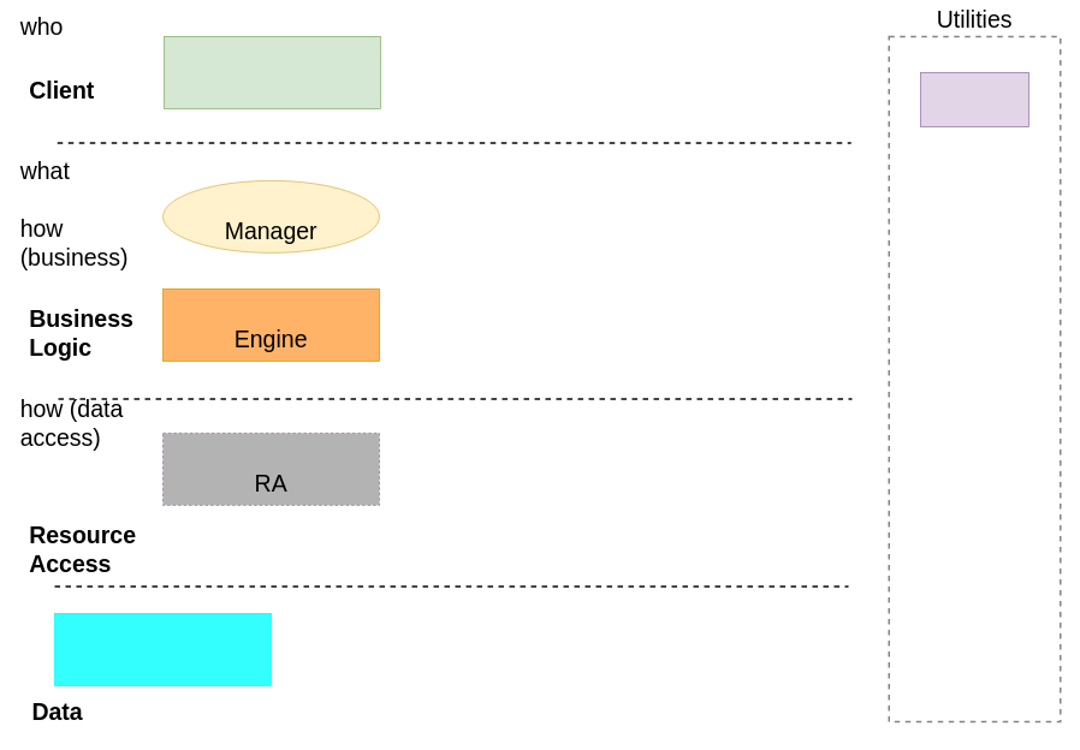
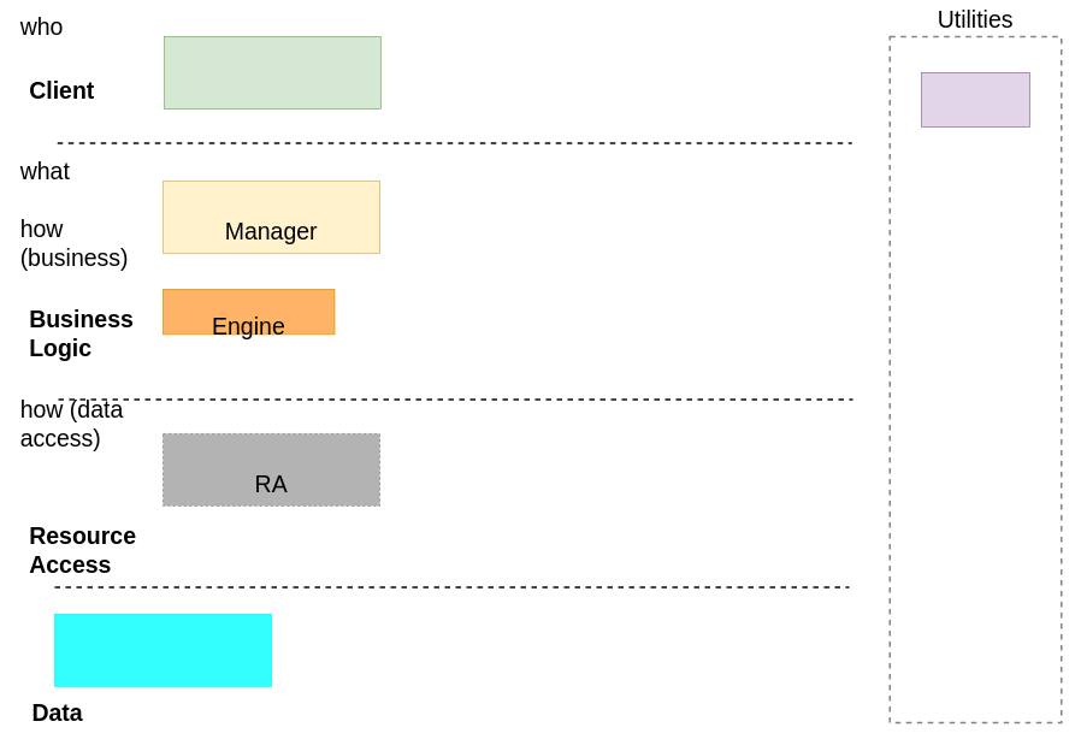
- <mxCell id="15" value="&lt;br&gt;Manager" style="ellipse;whiteSpace=wrap;html=1;fillColor=#fff2cc;strokeColor=#d6b656;shadow=0;glass=0;comic=0;fontSize=26;align=center;" parent="1" vertex="1"><mxGeometry x="180" y="200" width="240" height="80" as="geometry" /></mxCell>
+ <mxCell id="15" value="&lt;br&gt;Manager" style="rounded=0;whiteSpace=wrap;html=1;fillColor=#fff2cc;strokeColor=#d6b656;shadow=0;glass=0;comic=0;fontSize=26;align=center;" parent="1" vertex="1"><mxGeometry x="180" y="200" width="240" height="80" as="geometry" /></mxCell>
- <mxCell id="16" value="&lt;br&gt;Engine" style="rounded=0;whiteSpace=wrap;html=1;fillColor=#FFB366;strokeColor=#d79b00;shadow=0;glass=0;comic=0;fontSize=26;align=center;" parent="1" vertex="1"><mxGeometry x="180" y="320" width="240" height="80" as="geometry" /></mxCell>
+ <mxCell id="16" value="&lt;br&gt;Engine" style="rounded=0;whiteSpace=wrap;html=1;fillColor=#FFB366;strokeColor=#d79b00;shadow=0;glass=0;comic=0;fontSize=26;align=center;" parent="1" vertex="1"><mxGeometry x="180" y="320" width="190" height="50" as="geometry" /></mxCell>
